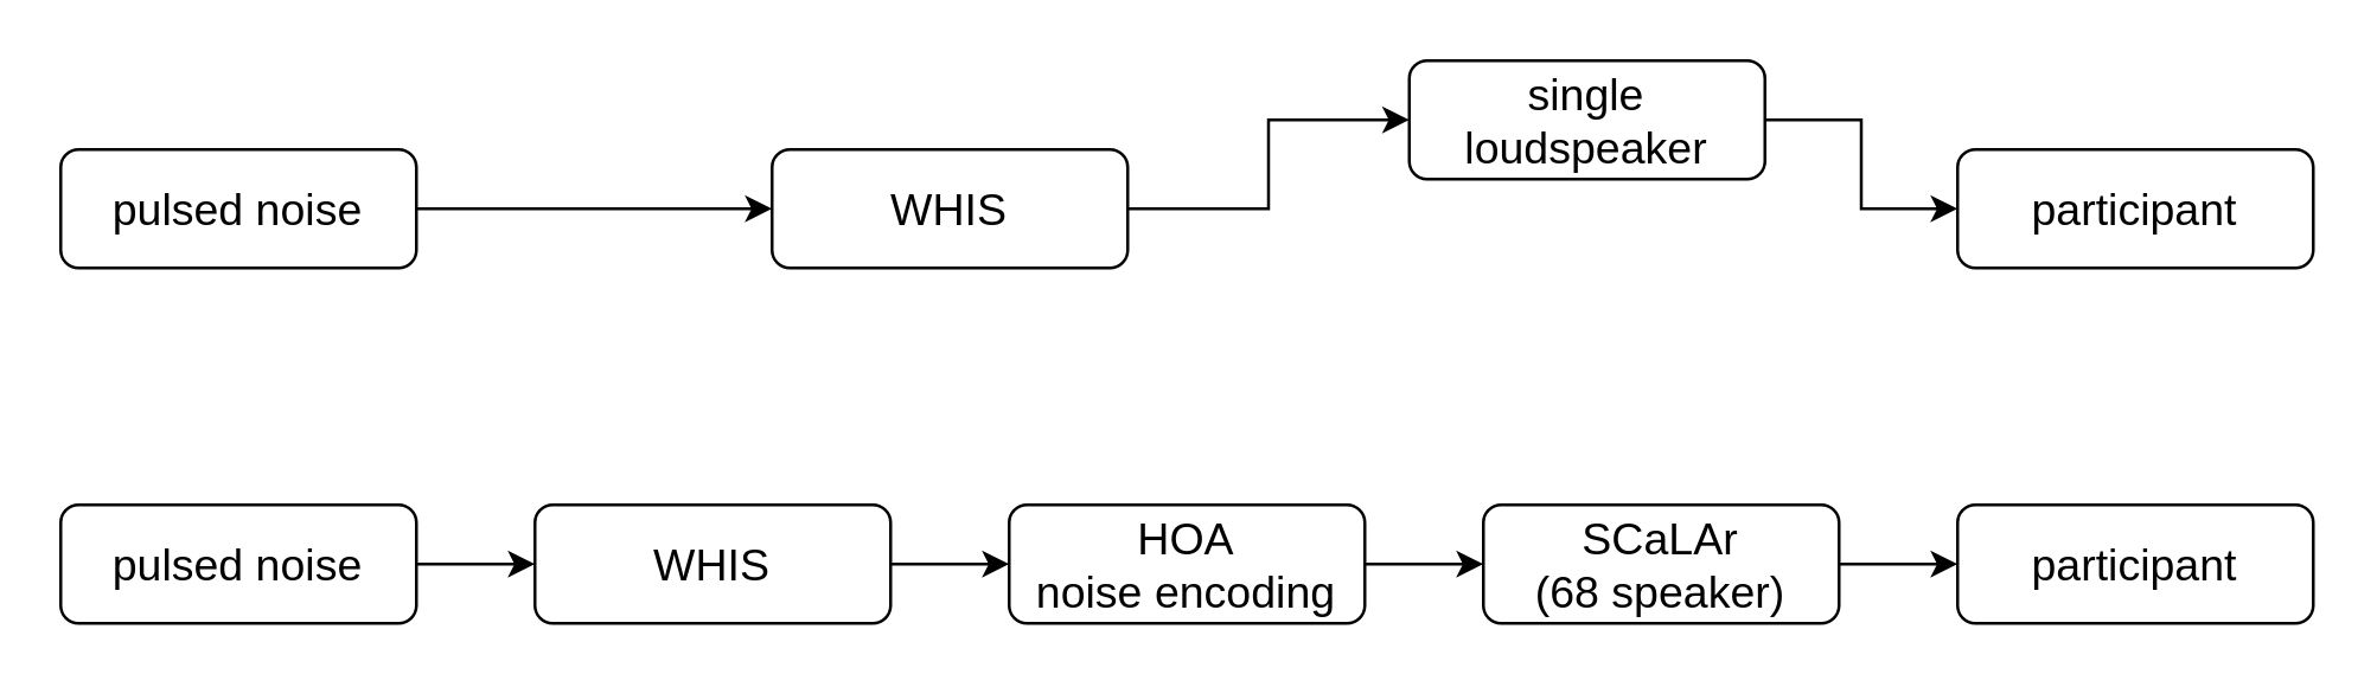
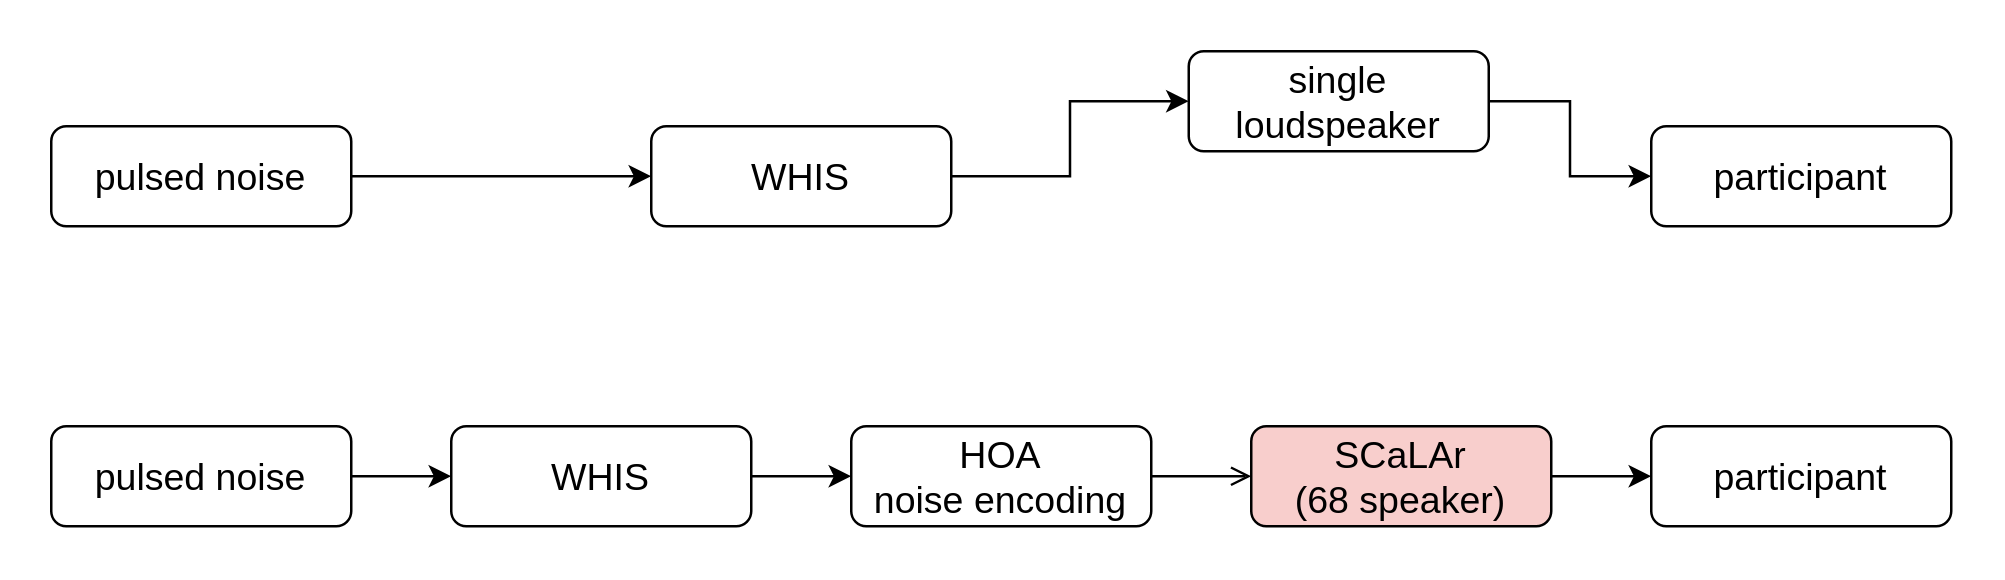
- <mxCell id="6" style="edgeStyle=orthogonalEdgeStyle;rounded=0;orthogonalLoop=1;jettySize=auto;html=1;exitX=1;exitY=0.5;exitDx=0;exitDy=0;entryX=0;entryY=0.5;entryDx=0;entryDy=0;" edge="1" parent="1" source="7" target="11"><mxGeometry relative="1" as="geometry" /></mxCell>
+ <mxCell id="6" style="edgeStyle=orthogonalEdgeStyle;rounded=0;orthogonalLoop=1;jettySize=auto;html=1;exitX=1;exitY=0.5;exitDx=0;exitDy=0;entryX=0;entryY=0.5;entryDx=0;entryDy=0;endArrow=open;" edge="1" parent="1" source="7" target="11"><mxGeometry relative="1" as="geometry" /></mxCell>
- <mxCell id="11" value="&lt;div&gt;SCaLAr&lt;/div&gt;&lt;div&gt;(68 speaker)&lt;/div&gt;" style="rounded=1;whiteSpace=wrap;html=1;labelBackgroundColor=none;shadow=0;fontSize=15;" vertex="1" parent="1"><mxGeometry x="500" y="170" width="120" height="40" as="geometry" /></mxCell>
+ <mxCell id="11" value="&lt;div&gt;SCaLAr&lt;/div&gt;&lt;div&gt;(68 speaker)&lt;/div&gt;" style="rounded=1;whiteSpace=wrap;html=1;labelBackgroundColor=none;shadow=0;fontSize=15;fillColor=#f8cecc;" vertex="1" parent="1"><mxGeometry x="500" y="170" width="120" height="40" as="geometry" /></mxCell>
